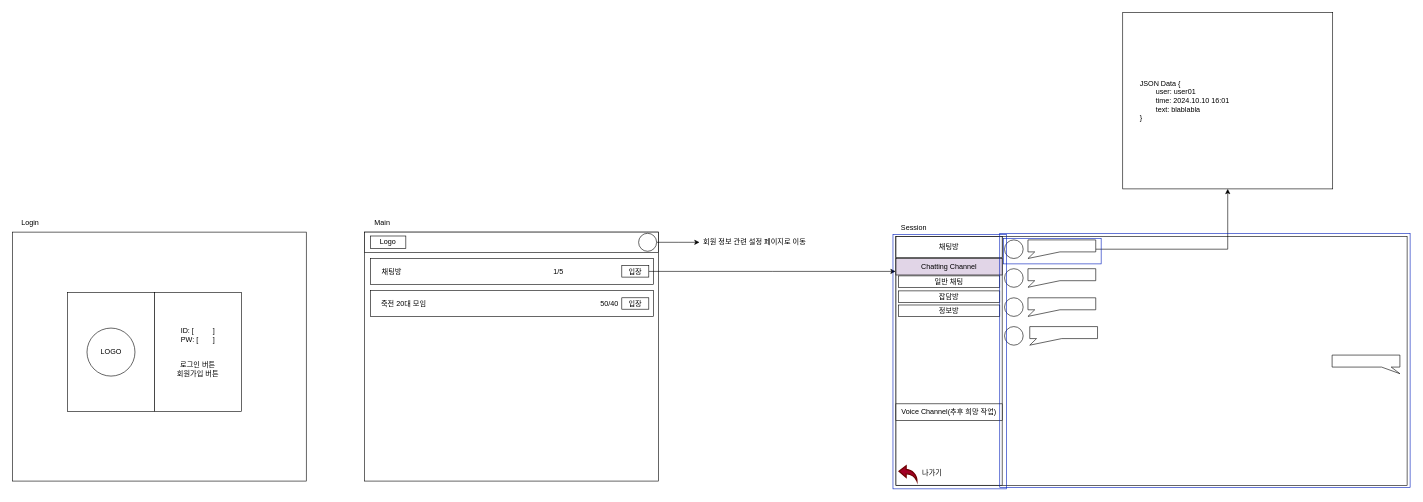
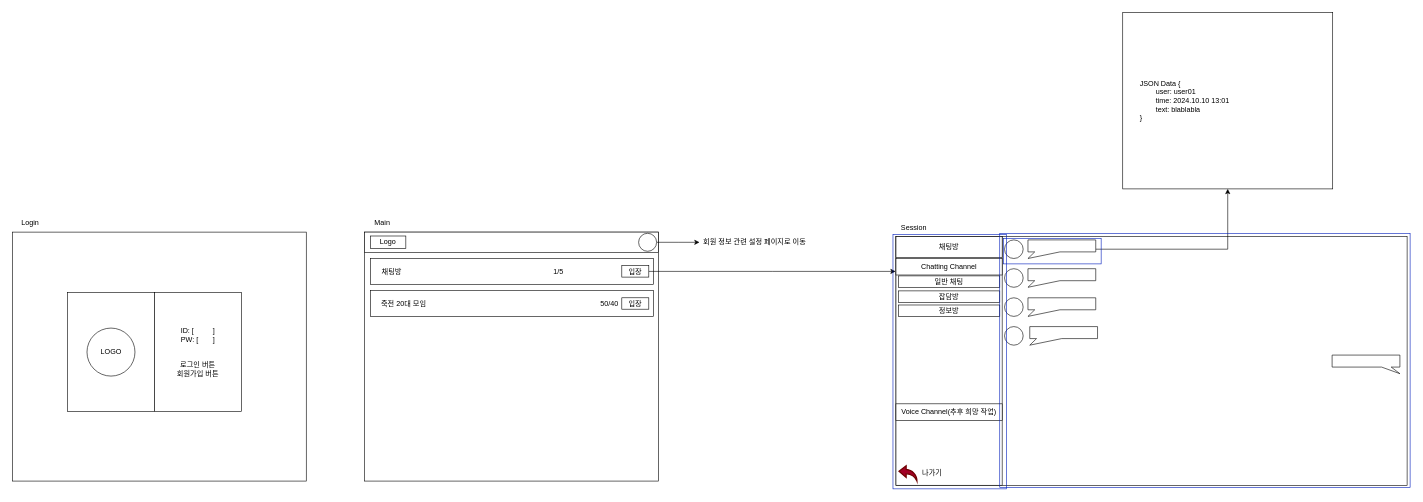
- <mxCell id="45" value="&lt;span style=&quot;white-space: pre;&quot;&gt;&#09;&lt;/span&gt;JSON Data {&lt;div style=&quot;&quot;&gt;&lt;span style=&quot;white-space: pre;&quot;&gt;&#09;&lt;span style=&quot;white-space: pre;&quot;&gt;&#09;&lt;/span&gt;&lt;/span&gt;user: user01&lt;br&gt;&lt;/div&gt;&lt;div style=&quot;&quot;&gt;&lt;span style=&quot;white-space: pre;&quot;&gt;&#09;&lt;/span&gt;&lt;span style=&quot;white-space: pre;&quot;&gt;&#09;&lt;/span&gt;time: 2024.10.10 16:01&lt;br&gt;&lt;/div&gt;&lt;div style=&quot;&quot;&gt;&lt;span style=&quot;white-space: pre;&quot;&gt;&#09;&lt;/span&gt;&lt;span style=&quot;white-space: pre;&quot;&gt;&#09;&lt;/span&gt;text: blablabla&lt;br&gt;&lt;/div&gt;&lt;div&gt;&lt;span style=&quot;white-space: pre;&quot;&gt;&#09;&lt;/span&gt;}&lt;/div&gt;" style="rounded=0;whiteSpace=wrap;html=1;align=left;" vertex="1" parent="1"><mxGeometry x="1871" y="20" width="350" height="294" as="geometry" /></mxCell>
+ <mxCell id="45" value="&lt;span style=&quot;white-space: pre;&quot;&gt;&#09;&lt;/span&gt;JSON Data {&lt;div style=&quot;&quot;&gt;&lt;span style=&quot;white-space: pre;&quot;&gt;&#09;&lt;span style=&quot;white-space: pre;&quot;&gt;&#09;&lt;/span&gt;&lt;/span&gt;user: user01&lt;br&gt;&lt;/div&gt;&lt;div style=&quot;&quot;&gt;&lt;span style=&quot;white-space: pre;&quot;&gt;&#09;&lt;/span&gt;&lt;span style=&quot;white-space: pre;&quot;&gt;&#09;&lt;/span&gt;time: 2024.10.10 13:01&lt;br&gt;&lt;/div&gt;&lt;div style=&quot;&quot;&gt;&lt;span style=&quot;white-space: pre;&quot;&gt;&#09;&lt;/span&gt;&lt;span style=&quot;white-space: pre;&quot;&gt;&#09;&lt;/span&gt;text: blablabla&lt;br&gt;&lt;/div&gt;&lt;div&gt;&lt;span style=&quot;white-space: pre;&quot;&gt;&#09;&lt;/span&gt;}&lt;/div&gt;" style="rounded=0;whiteSpace=wrap;html=1;align=left;" vertex="1" parent="1"><mxGeometry x="1871" y="20" width="350" height="294" as="geometry" /></mxCell>
- <mxCell id="30" value="Chatting Channel" style="rounded=0;whiteSpace=wrap;html=1;fillColor=#e1d5e7;" vertex="1" parent="1"><mxGeometry x="1493" y="430" width="177" height="27.5" as="geometry" /></mxCell>
+ <mxCell id="30" value="Chatting Channel" style="rounded=0;whiteSpace=wrap;html=1;" vertex="1" parent="1"><mxGeometry x="1493" y="430" width="177" height="27.5" as="geometry" /></mxCell>
